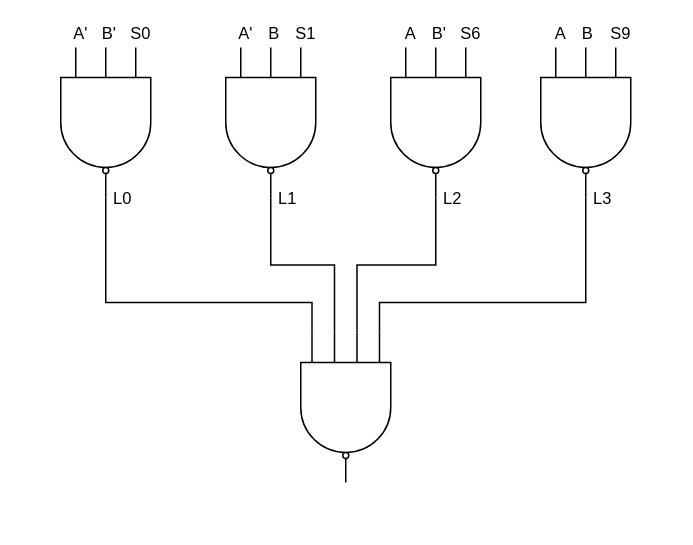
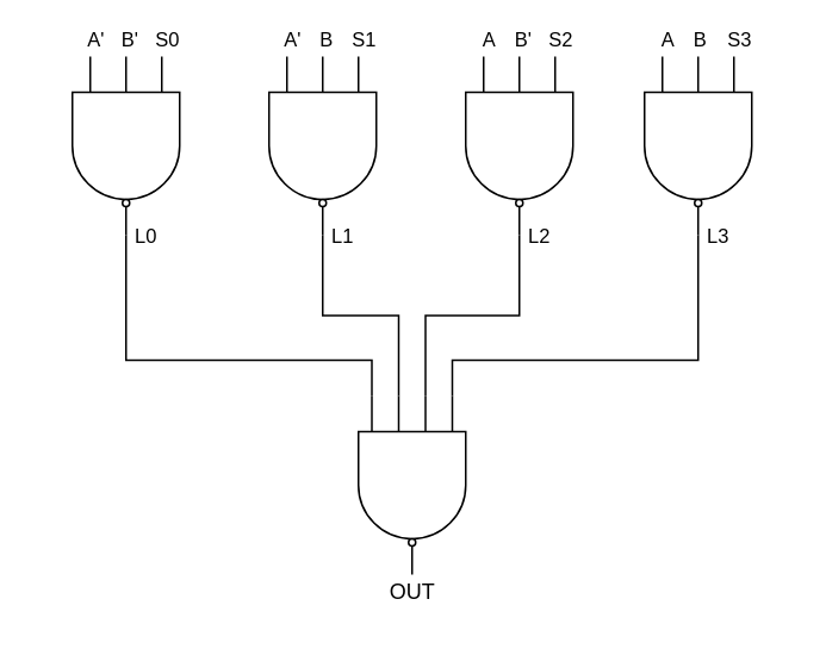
- <mxCell id="18" value="S6" style="edgeLabel;html=1;align=center;verticalAlign=middle;resizable=0;points=[];" vertex="1" connectable="0" parent="1"><mxGeometry x="310" y="21.004" as="geometry"><mxPoint x="2" as="offset" /></mxGeometry></mxCell>
+ <mxCell id="18" value="S2" style="edgeLabel;html=1;align=center;verticalAlign=middle;resizable=0;points=[];" vertex="1" connectable="0" parent="1"><mxGeometry x="310" y="21.004" as="geometry"><mxPoint x="2" as="offset" /></mxGeometry></mxCell>
- <mxCell id="19" value="S9" style="edgeLabel;html=1;align=center;verticalAlign=middle;resizable=0;points=[];" vertex="1" connectable="0" parent="1"><mxGeometry x="410" y="21.004" as="geometry"><mxPoint x="2" as="offset" /></mxGeometry></mxCell>
+ <mxCell id="19" value="S3" style="edgeLabel;html=1;align=center;verticalAlign=middle;resizable=0;points=[];" vertex="1" connectable="0" parent="1"><mxGeometry x="410" y="21.004" as="geometry"><mxPoint x="2" as="offset" /></mxGeometry></mxCell>
+ <mxCell id="15" value="OUT" style="text;html=1;align=center;verticalAlign=middle;resizable=0;points=[];autosize=1;" vertex="1" parent="1"><mxGeometry x="210" y="321" width="40" height="20" as="geometry" /></mxCell>
